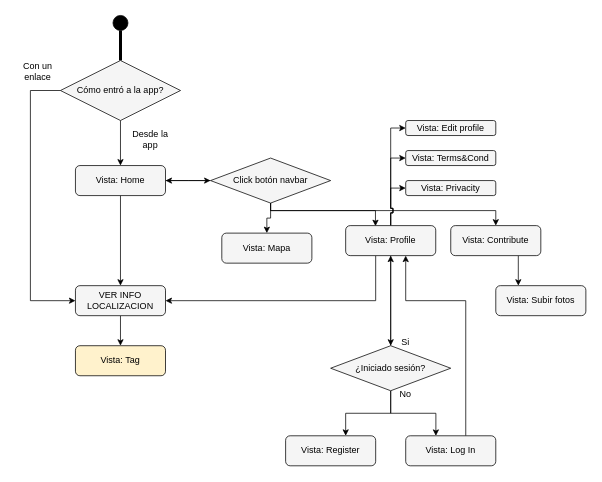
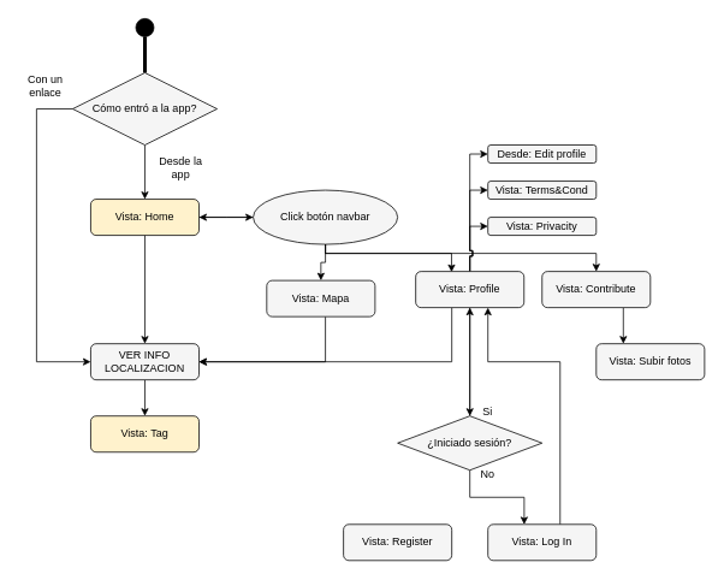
- <mxCell id="41" value="Vista: Edit profile" style="rounded=1;whiteSpace=wrap;html=1;fillColor=#F5F5F5;" vertex="1" parent="1"><mxGeometry x="540" y="160" width="120" height="20" as="geometry" /></mxCell>
+ <mxCell id="41" value="Desde: Edit profile" style="rounded=1;whiteSpace=wrap;html=1;fillColor=#F5F5F5;" vertex="1" parent="1"><mxGeometry x="540" y="160" width="120" height="20" as="geometry" /></mxCell>
- <mxCell id="9" value="Vista: Home" style="rounded=1;whiteSpace=wrap;html=1;fillColor=#F5F5F5;" vertex="1" parent="1"><mxGeometry x="100" y="220" width="120" height="40" as="geometry" /></mxCell>
+ <mxCell id="9" value="Vista: Home" style="rounded=1;whiteSpace=wrap;html=1;fillColor=#fff2cc;" vertex="1" parent="1"><mxGeometry x="100" y="220" width="120" height="40" as="geometry" /></mxCell>
- <mxCell id="16" value="Click botón navbar" style="rhombus;whiteSpace=wrap;html=1;fillColor=#F5F5F5;" vertex="1" parent="1"><mxGeometry x="280" y="210" width="160" height="60" as="geometry" /></mxCell>
+ <mxCell id="16" value="Click botón navbar" style="ellipse;whiteSpace=wrap;html=1;fillColor=#F5F5F5;" vertex="1" parent="1"><mxGeometry x="280" y="210" width="160" height="60" as="geometry" /></mxCell>
+ <mxCell id="17" style="edgeStyle=orthogonalEdgeStyle;rounded=0;orthogonalLoop=1;jettySize=auto;html=1;entryX=1;entryY=0.5;entryDx=0;entryDy=0;endSize=6;strokeWidth=1;" edge="1" parent="1" source="18" target="11"><mxGeometry relative="1" as="geometry"><Array as="points"><mxPoint x="360" y="400" /></Array></mxGeometry></mxCell>
- <mxCell id="31" style="edgeStyle=orthogonalEdgeStyle;rounded=0;orthogonalLoop=1;jettySize=auto;html=1;entryX=0.667;entryY=0;entryDx=0;entryDy=0;endSize=6;strokeWidth=1;entryPerimeter=0;" edge="1" parent="1" source="33" target="34"><mxGeometry relative="1" as="geometry" /></mxCell>
